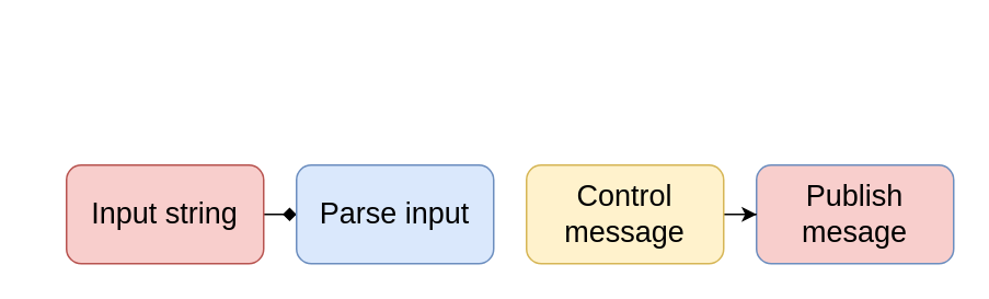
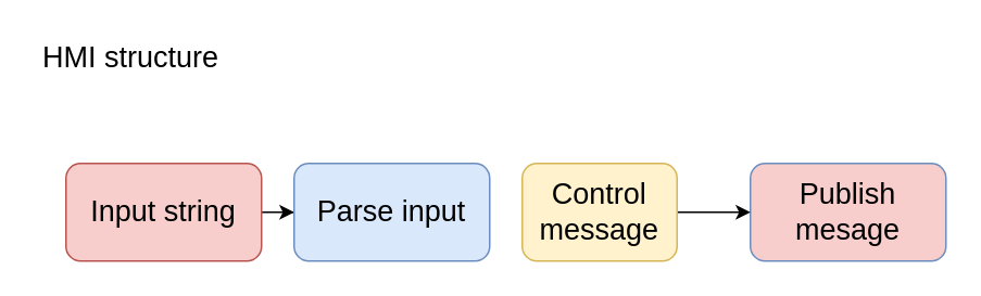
+ <mxCell id="3" value="HMI structure" style="text;html=1;align=center;verticalAlign=middle;whiteSpace=wrap;rounded=0;fontSize=18;" vertex="1" parent="1"><mxGeometry x="20" y="20" width="120" height="30" as="geometry" /></mxCell>
- <mxCell id="6" value="" style="edgeStyle=orthogonalEdgeStyle;rounded=0;orthogonalLoop=1;jettySize=auto;html=1;endArrow=diamond;" edge="1" parent="1" source="7" target="8"><mxGeometry relative="1" as="geometry" /></mxCell>
+ <mxCell id="6" value="" style="edgeStyle=orthogonalEdgeStyle;rounded=0;orthogonalLoop=1;jettySize=auto;html=1;" edge="1" parent="1" source="7" target="8"><mxGeometry relative="1" as="geometry" /></mxCell>
- <mxCell id="5" value="Control message" style="rounded=1;whiteSpace=wrap;html=1;fillColor=#fff2cc;strokeColor=#d6b656;fontSize=18;" vertex="1" parent="1"><mxGeometry x="320" y="100" width="120" height="60" as="geometry" /></mxCell>
+ <mxCell id="5" value="Control message" style="rounded=1;whiteSpace=wrap;html=1;fillColor=#fff2cc;strokeColor=#d6b656;fontSize=18;" vertex="1" parent="1"><mxGeometry x="320" y="100" width="95" height="60" as="geometry" /></mxCell>
